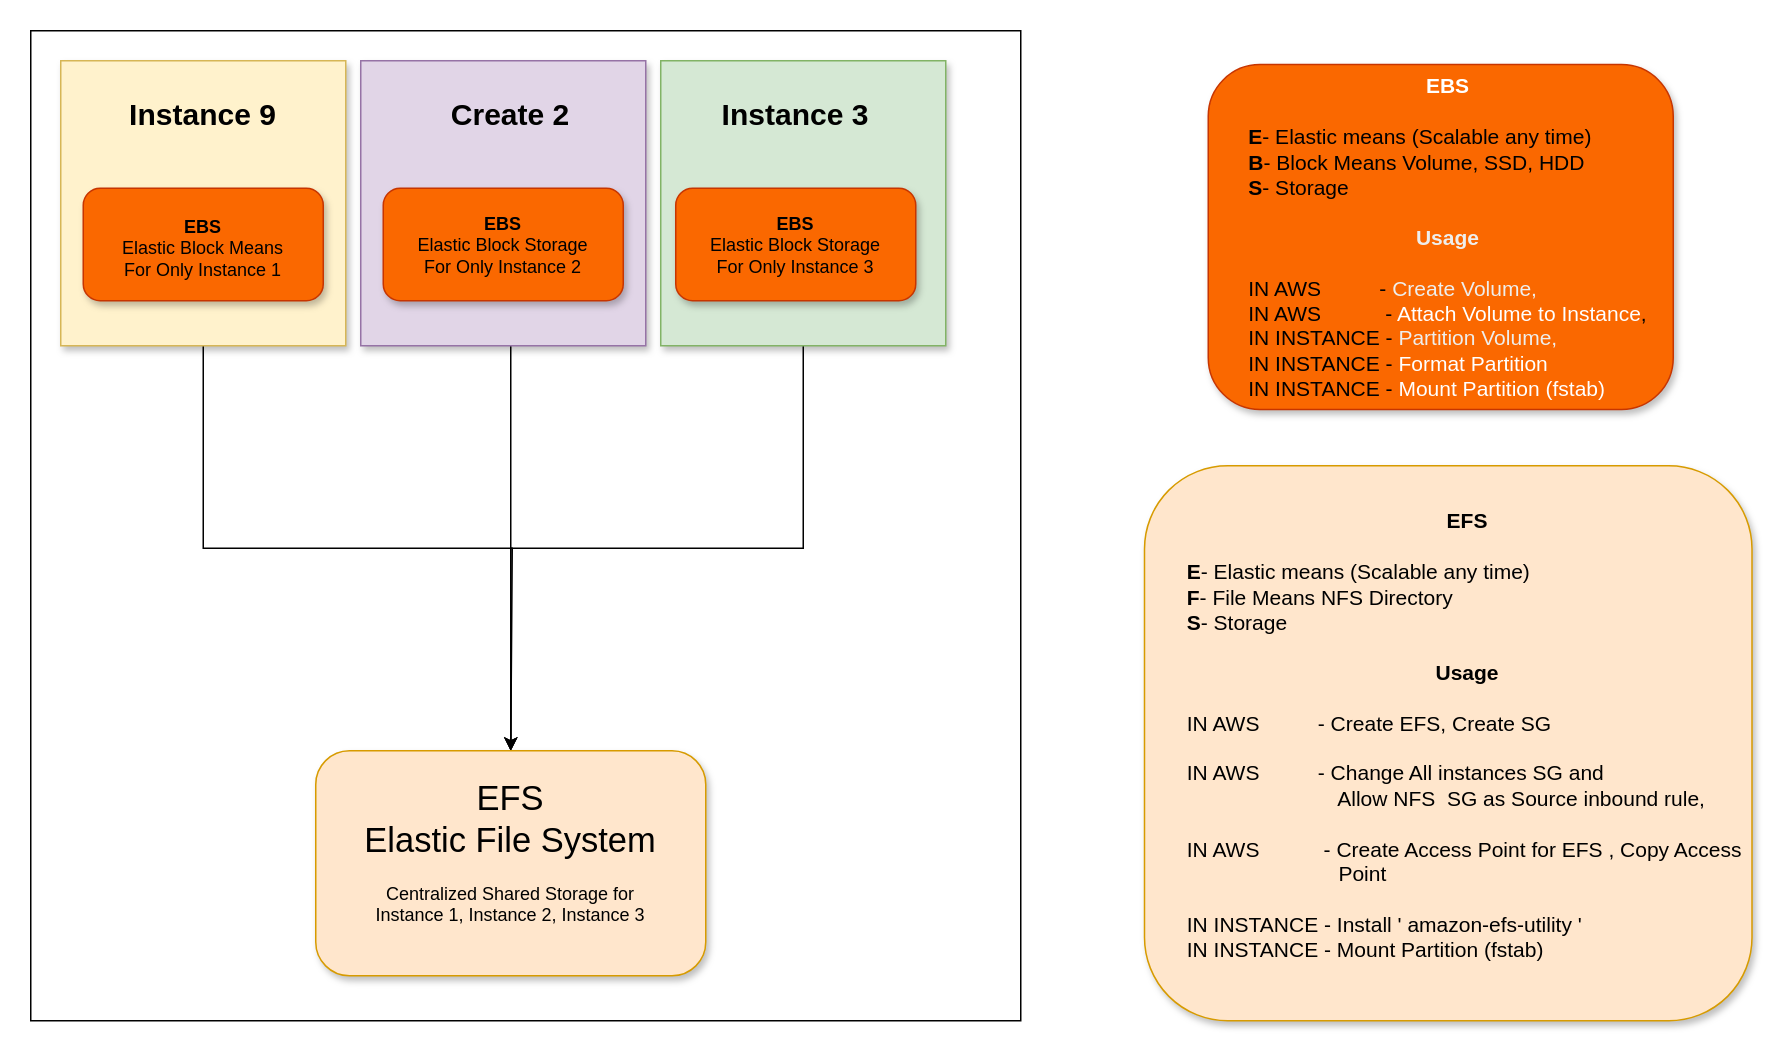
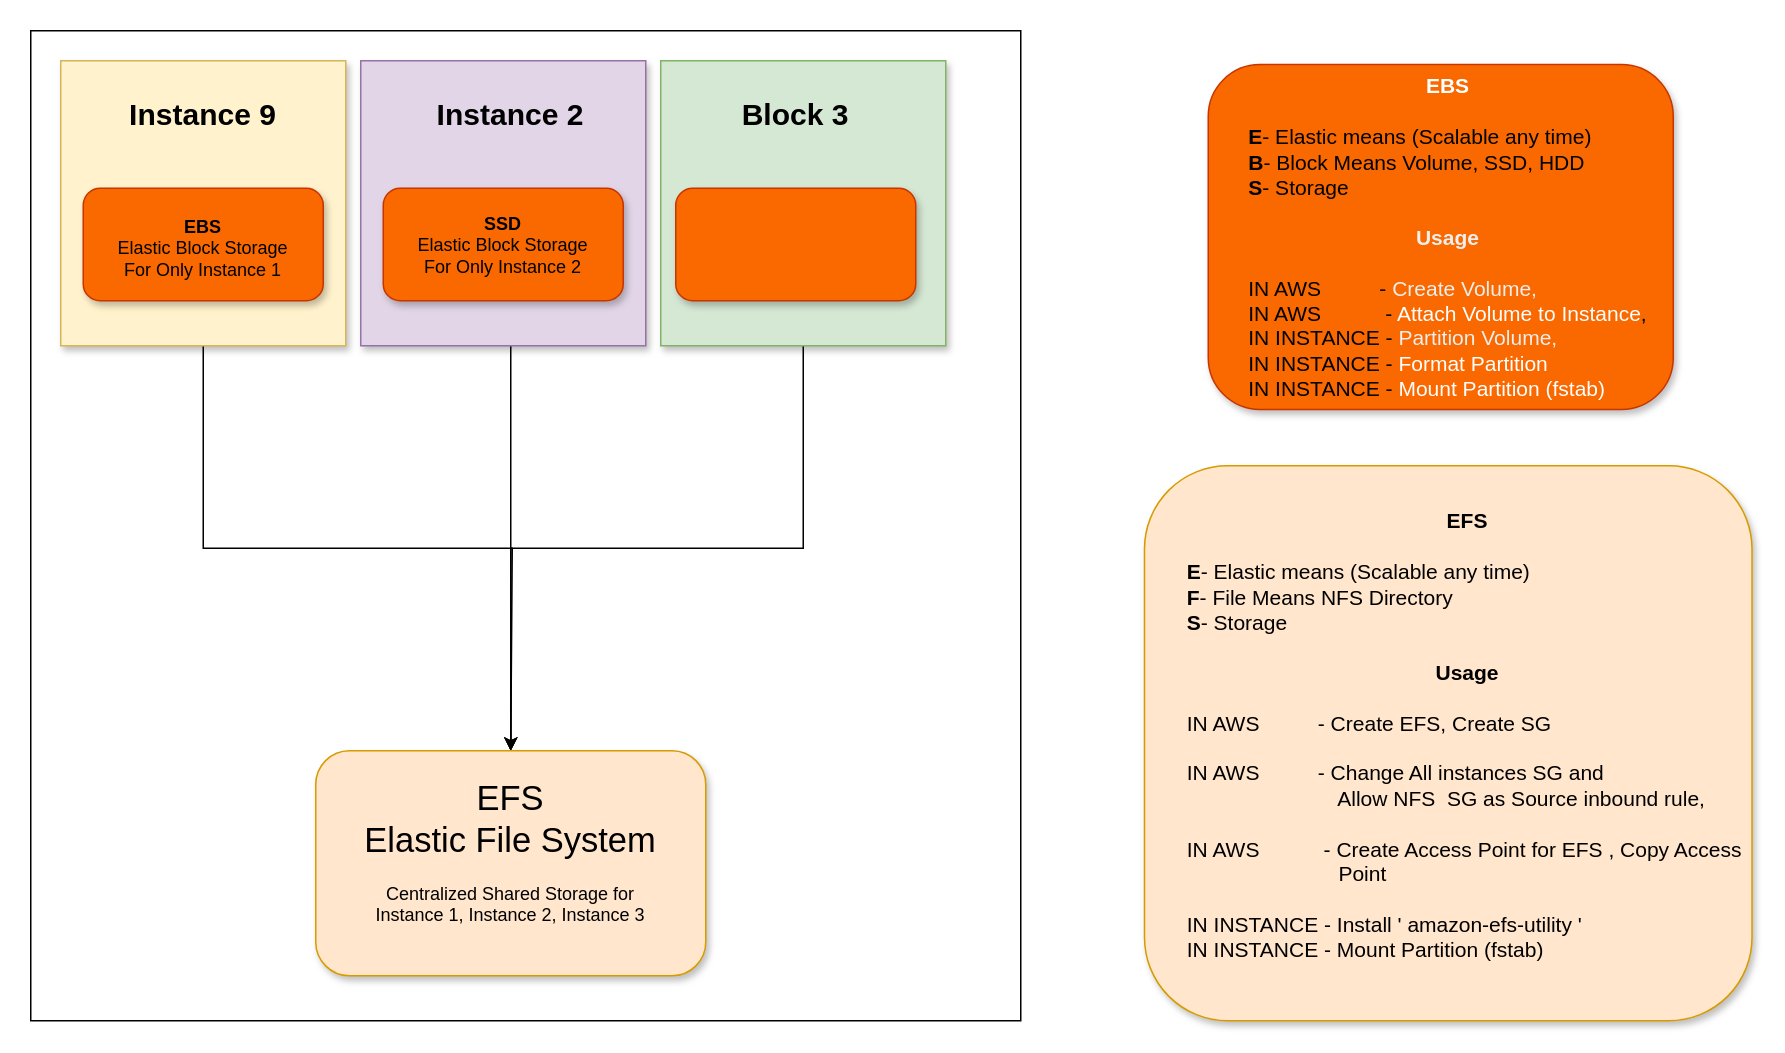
- <mxCell id="18" value="&lt;font style=&quot;font-size: 20px;&quot;&gt;Create 2&lt;br&gt;&lt;/font&gt;" style="text;html=1;strokeColor=none;fillColor=none;align=center;verticalAlign=middle;whiteSpace=wrap;rounded=0;fontStyle=1" parent="1" vertex="1"><mxGeometry x="280" y="50" width="120" height="50" as="geometry" /></mxCell>
+ <mxCell id="18" value="&lt;font style=&quot;font-size: 20px;&quot;&gt;Instance 2&lt;br&gt;&lt;/font&gt;" style="text;html=1;strokeColor=none;fillColor=none;align=center;verticalAlign=middle;whiteSpace=wrap;rounded=0;fontStyle=1" parent="1" vertex="1"><mxGeometry x="280" y="50" width="120" height="50" as="geometry" /></mxCell>
- <mxCell id="19" value="&lt;font style=&quot;font-size: 20px;&quot;&gt;Instance 3&lt;br&gt;&lt;/font&gt;" style="text;html=1;strokeColor=none;fillColor=none;align=center;verticalAlign=middle;whiteSpace=wrap;rounded=0;fontStyle=1" parent="1" vertex="1"><mxGeometry x="470" y="50" width="120" height="50" as="geometry" /></mxCell>
+ <mxCell id="19" value="&lt;font style=&quot;font-size: 20px;&quot;&gt;Block 3&lt;br&gt;&lt;/font&gt;" style="text;html=1;strokeColor=none;fillColor=none;align=center;verticalAlign=middle;whiteSpace=wrap;rounded=0;fontStyle=1" parent="1" vertex="1"><mxGeometry x="470" y="50" width="120" height="50" as="geometry" /></mxCell>
- <mxCell id="15" value="&lt;div&gt;&lt;b&gt;EBS&lt;/b&gt;&lt;/div&gt;&lt;div&gt;Elastic Block Storage&lt;br&gt;&lt;/div&gt;&lt;div&gt;For Only Instance 2&lt;br&gt;&lt;/div&gt;" style="text;html=1;strokeColor=none;fillColor=none;align=center;verticalAlign=middle;whiteSpace=wrap;rounded=0;fontStyle=0" parent="1" vertex="1"><mxGeometry x="265" y="136.25" width="140" height="52.5" as="geometry" /></mxCell>
+ <mxCell id="15" value="&lt;div&gt;&lt;b&gt;SSD&lt;/b&gt;&lt;/div&gt;&lt;div&gt;Elastic Block Storage&lt;br&gt;&lt;/div&gt;&lt;div&gt;For Only Instance 2&lt;br&gt;&lt;/div&gt;" style="text;html=1;strokeColor=none;fillColor=none;align=center;verticalAlign=middle;whiteSpace=wrap;rounded=0;fontStyle=0" parent="1" vertex="1"><mxGeometry x="265" y="136.25" width="140" height="52.5" as="geometry" /></mxCell>
- <mxCell id="11" value="&lt;div&gt;&lt;b&gt;EBS&lt;/b&gt;&lt;/div&gt;&lt;div&gt;Elastic Block Storage&lt;br&gt;&lt;/div&gt;&lt;div&gt;For Only Instance 3&lt;br&gt;&lt;/div&gt;" style="text;html=1;strokeColor=none;fillColor=none;align=center;verticalAlign=middle;whiteSpace=wrap;rounded=0;fontStyle=0" parent="1" vertex="1"><mxGeometry x="460" y="141.25" width="140" height="42.5" as="geometry" /></mxCell>
- <mxCell id="17" value="&lt;div&gt;&lt;b&gt;EBS&lt;/b&gt;&lt;/div&gt;&lt;div&gt;Elastic Block Means&lt;br&gt;&lt;/div&gt;&lt;div&gt;For Only Instance 1&lt;br&gt;&lt;/div&gt;" style="text;html=1;strokeColor=none;fillColor=none;align=center;verticalAlign=middle;whiteSpace=wrap;rounded=0;fontStyle=0" parent="1" vertex="1"><mxGeometry x="65" y="130" width="140" height="70" as="geometry" /></mxCell>
+ <mxCell id="17" value="&lt;div&gt;&lt;b&gt;EBS&lt;/b&gt;&lt;/div&gt;&lt;div&gt;Elastic Block Storage&lt;br&gt;&lt;/div&gt;&lt;div&gt;For Only Instance 1&lt;br&gt;&lt;/div&gt;" style="text;html=1;strokeColor=none;fillColor=none;align=center;verticalAlign=middle;whiteSpace=wrap;rounded=0;fontStyle=0" parent="1" vertex="1"><mxGeometry x="65" y="130" width="140" height="70" as="geometry" /></mxCell>
